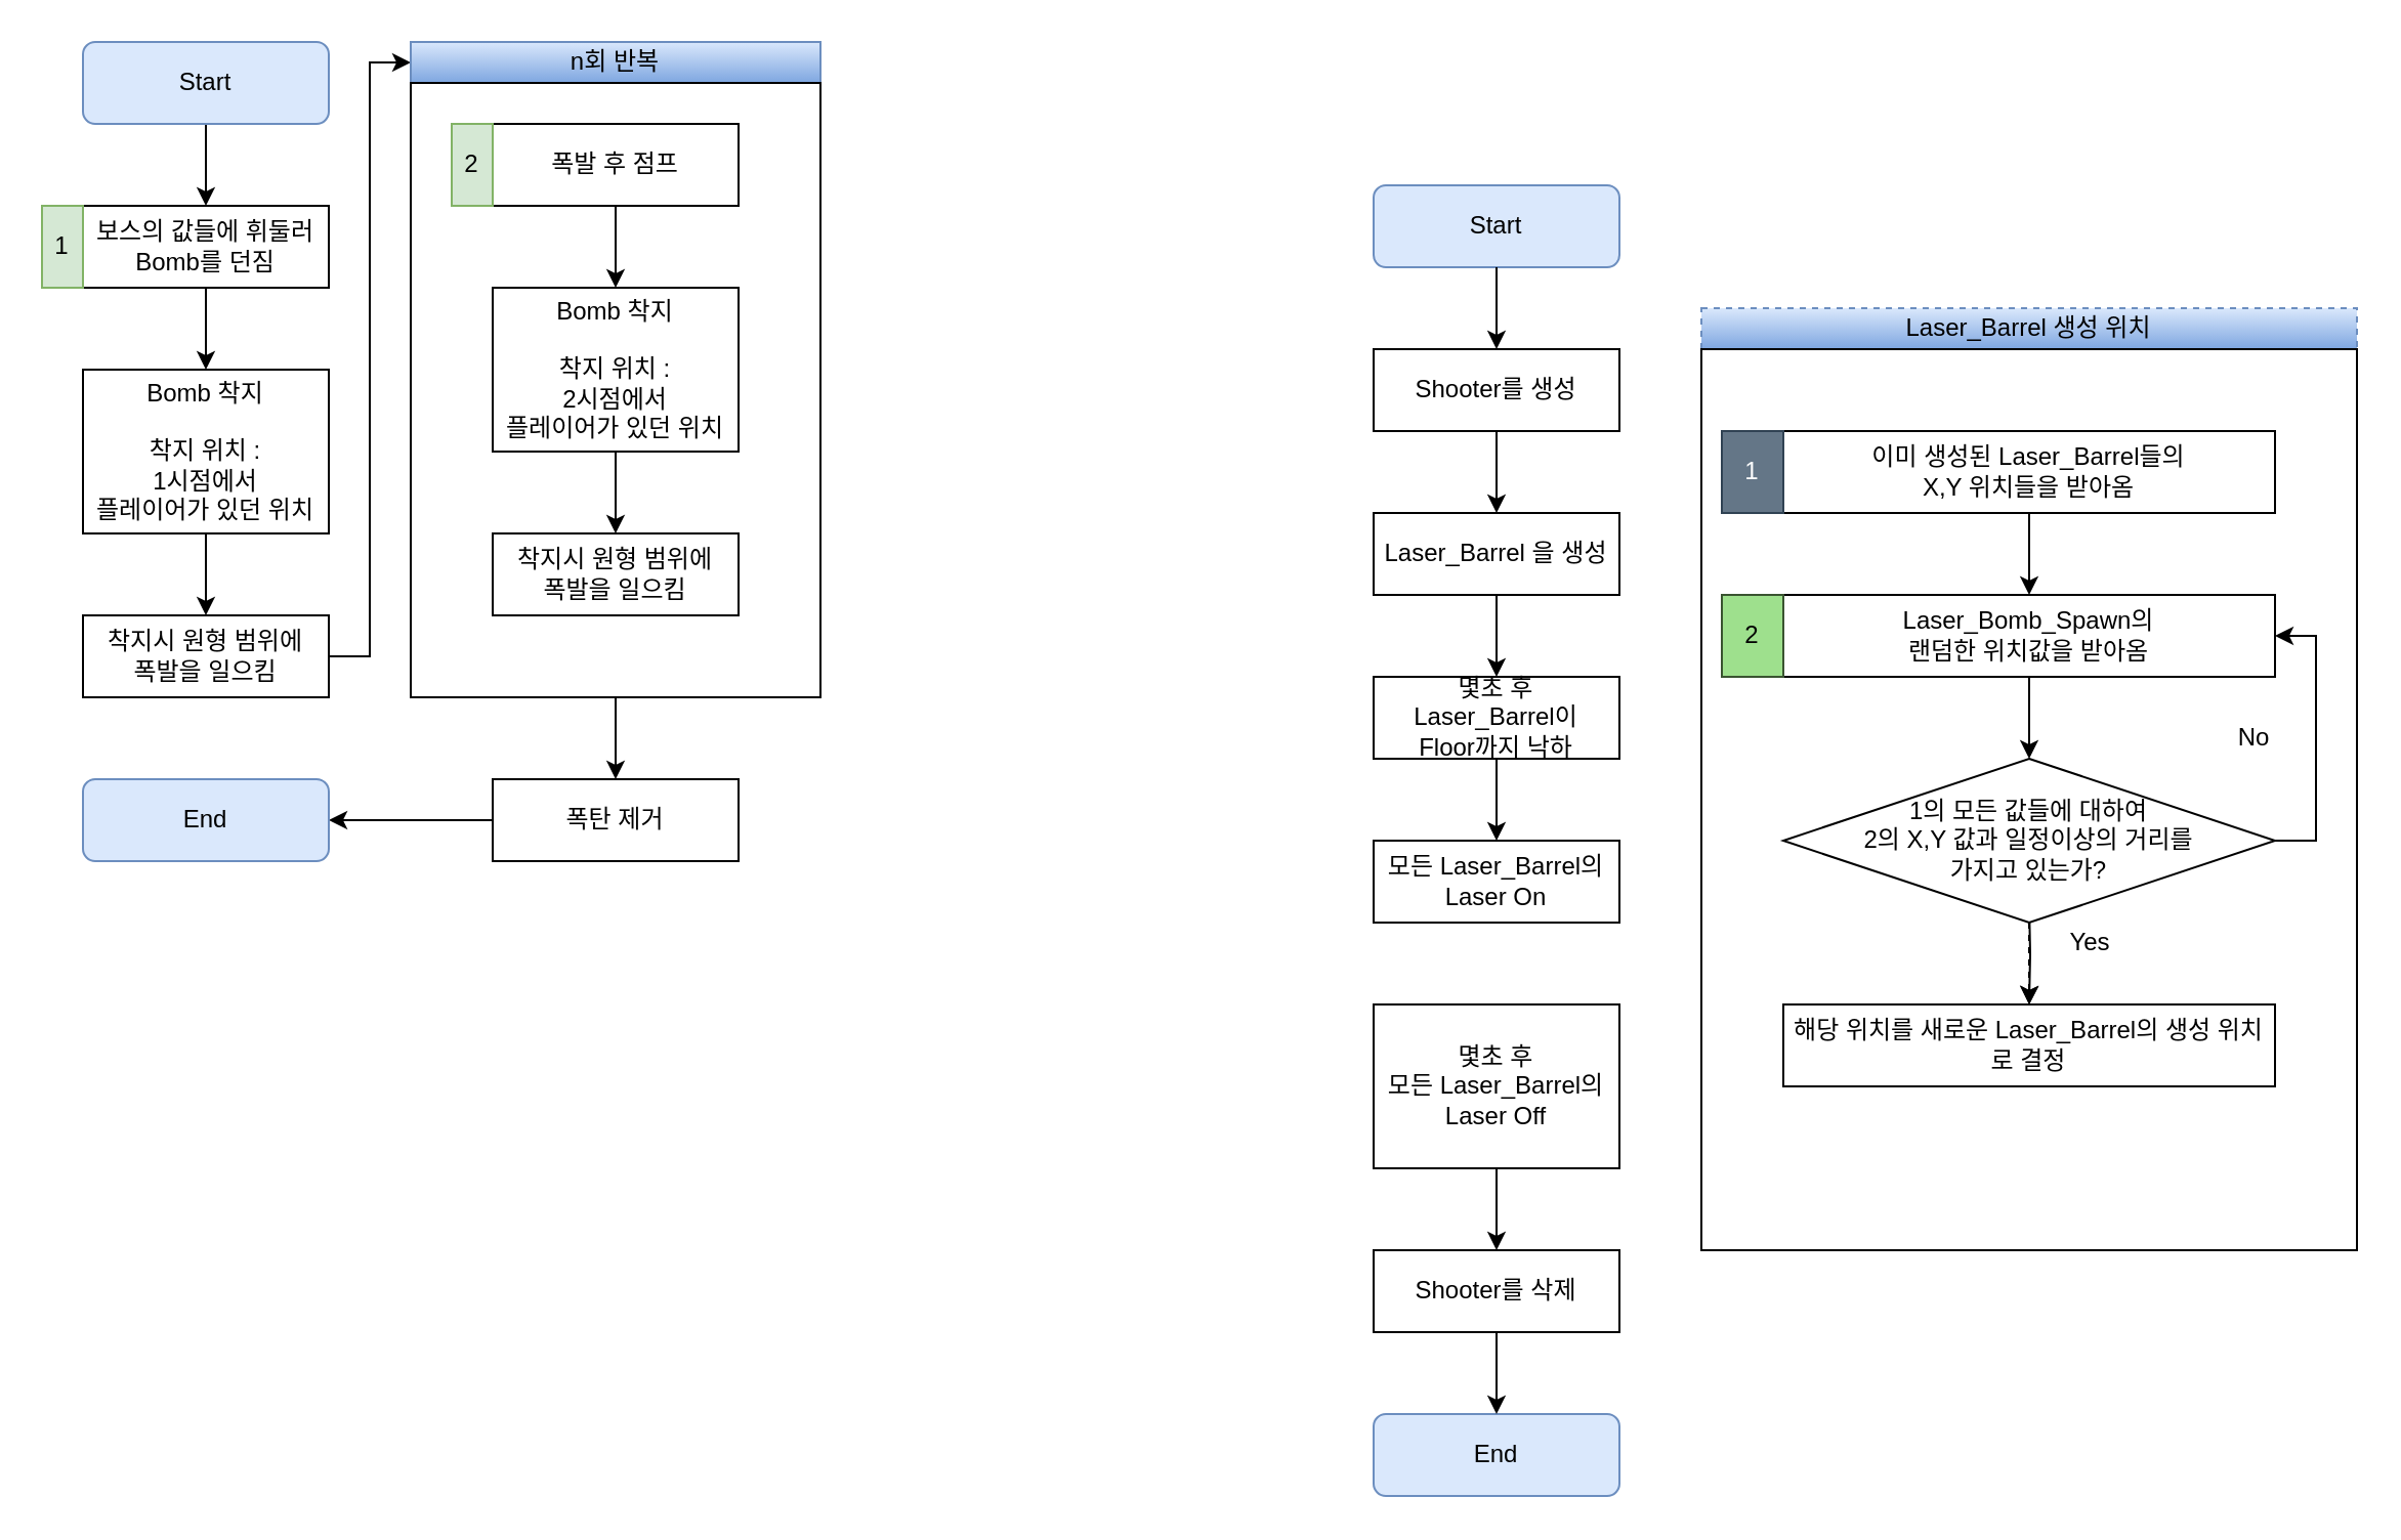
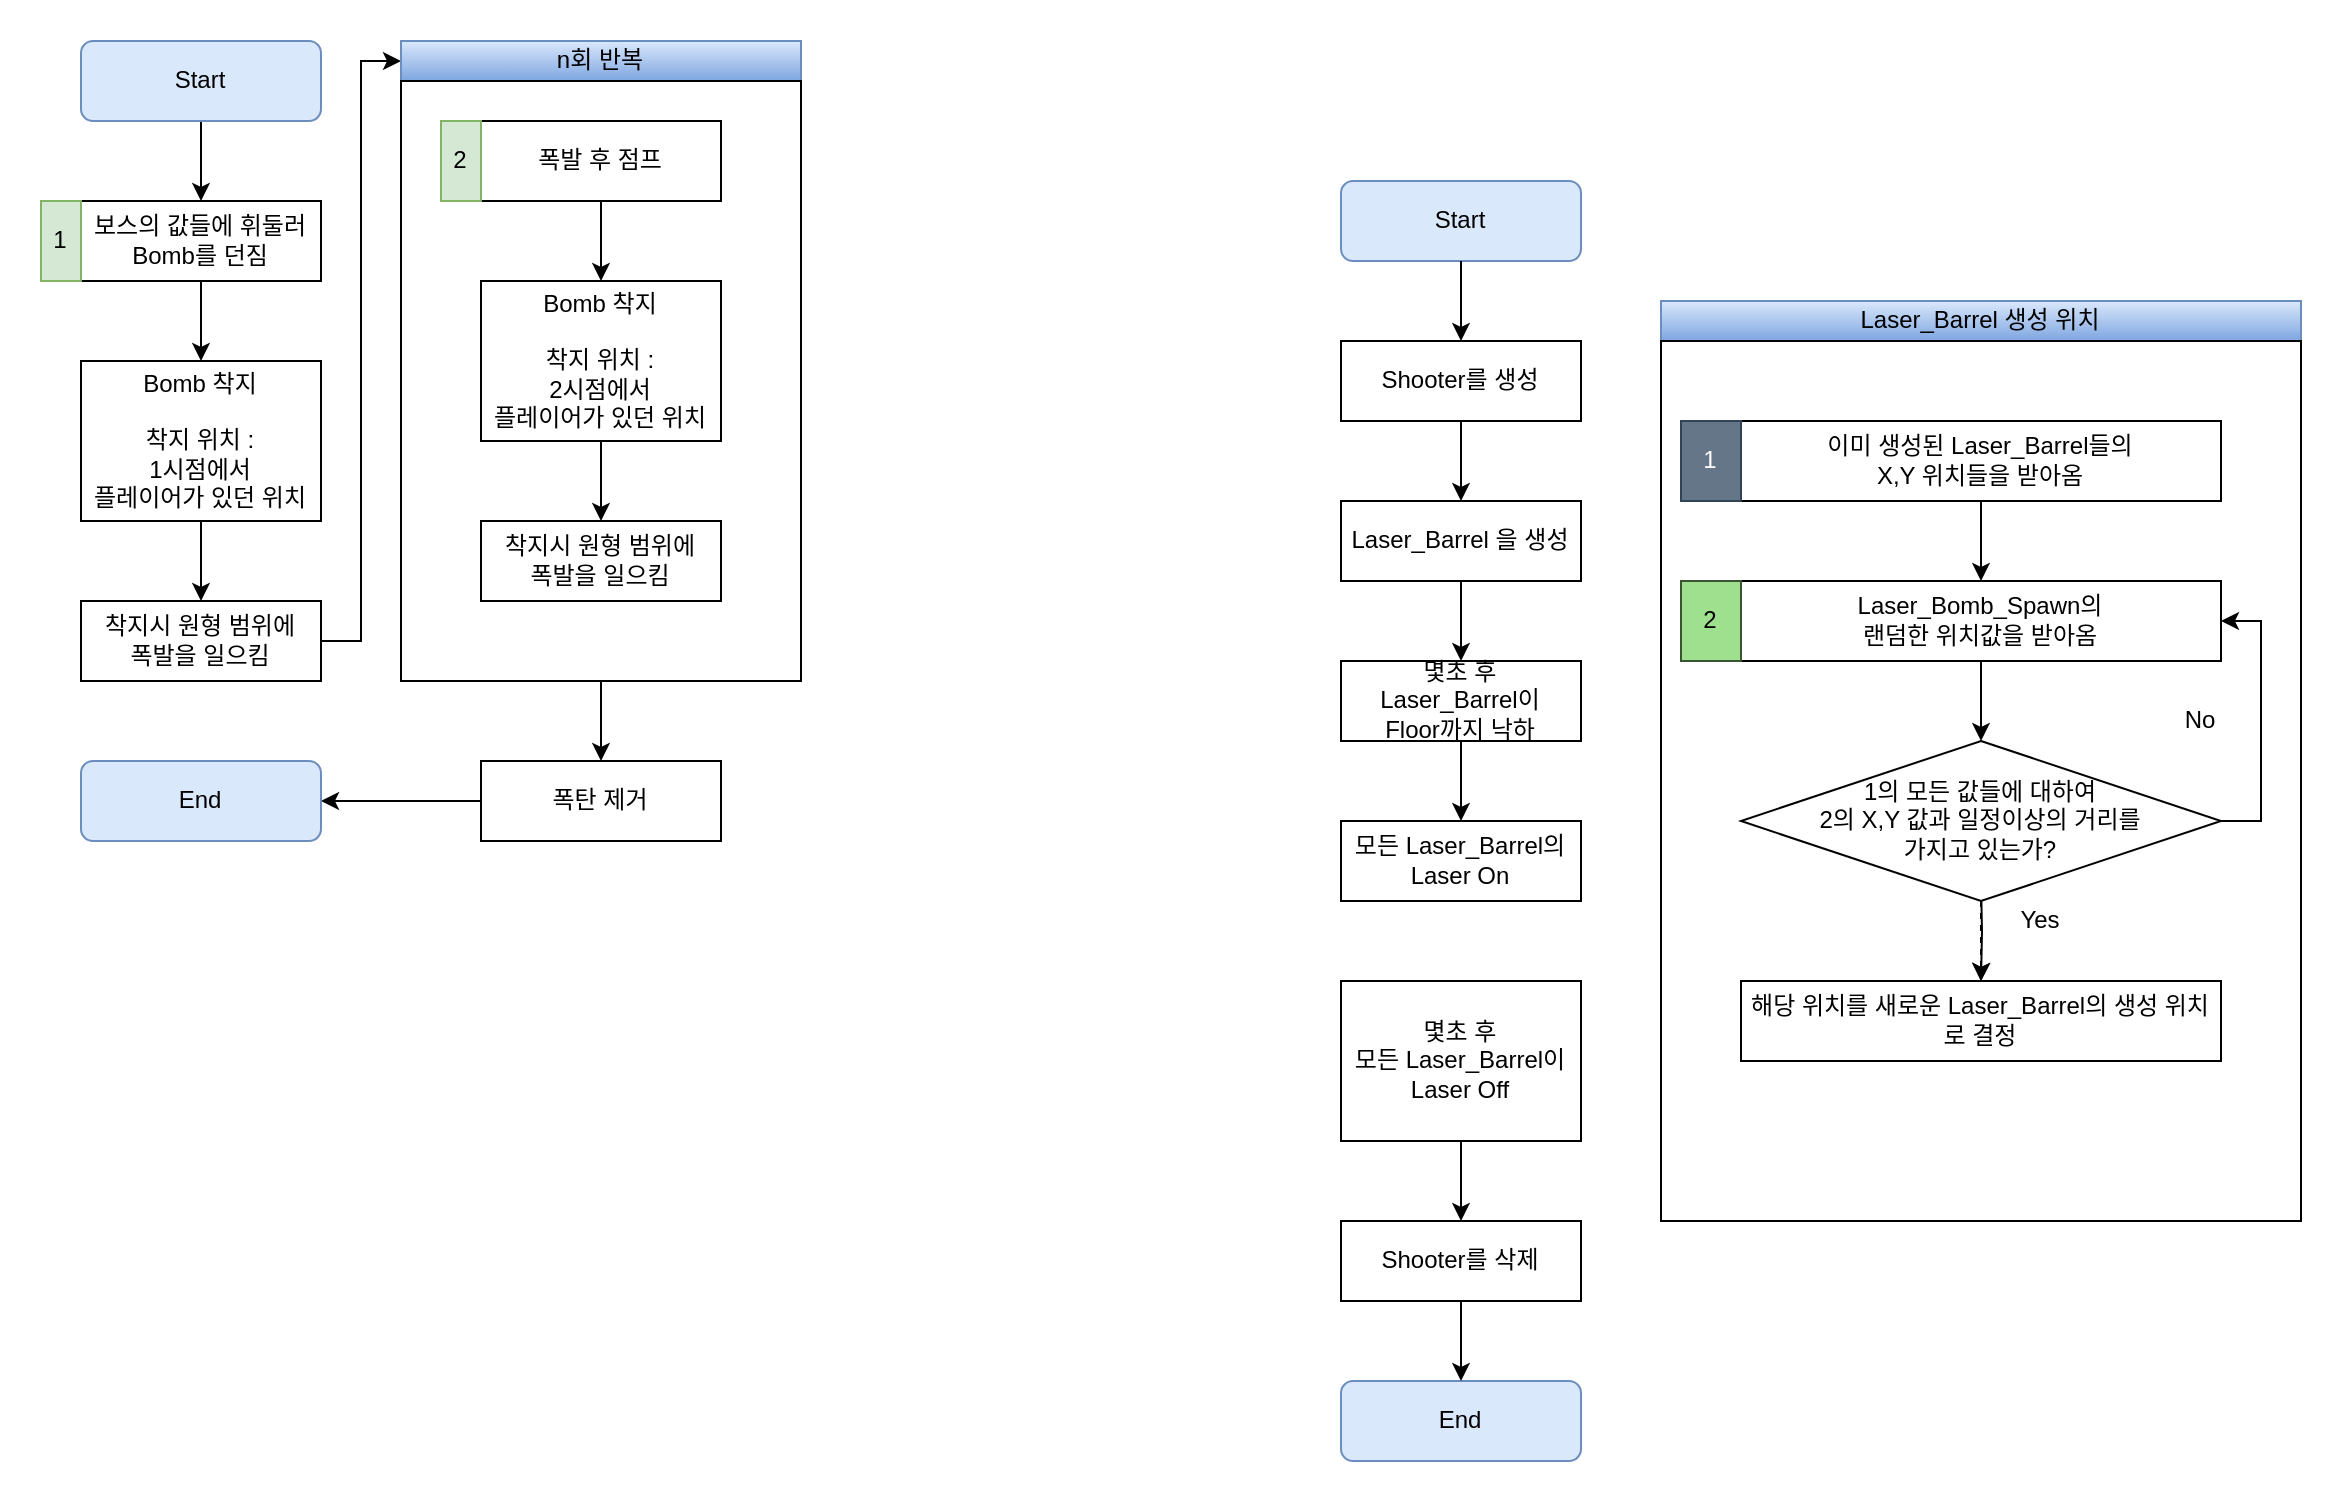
- <mxCell id="23" value="Laser_Barrel 생성 위치" style="rounded=0;whiteSpace=wrap;html=1;gradientColor=#7ea6e0;fillColor=#dae8fc;strokeColor=#6c8ebf;dashed=1;" vertex="1" parent="1"><mxGeometry x="830" y="150" width="320" height="20" as="geometry" /></mxCell>
+ <mxCell id="23" value="Laser_Barrel 생성 위치" style="rounded=0;whiteSpace=wrap;html=1;gradientColor=#7ea6e0;fillColor=#dae8fc;strokeColor=#6c8ebf;" vertex="1" parent="1"><mxGeometry x="830" y="150" width="320" height="20" as="geometry" /></mxCell>
- <mxCell id="47" value="몇초 후&lt;br&gt;모든 Laser_Barrel의&lt;br&gt;Laser Off" style="rounded=0;whiteSpace=wrap;html=1;" vertex="1" parent="38"><mxGeometry y="400" width="120" height="80" as="geometry" /></mxCell>
+ <mxCell id="47" value="몇초 후&lt;br&gt;모든 Laser_Barrel이&lt;br&gt;Laser Off" style="rounded=0;whiteSpace=wrap;html=1;" vertex="1" parent="38"><mxGeometry y="400" width="120" height="80" as="geometry" /></mxCell>
